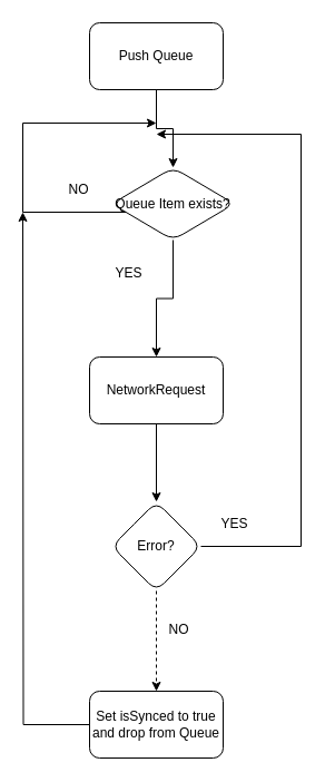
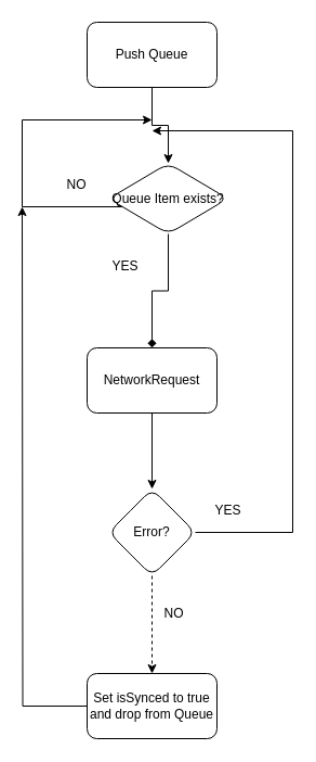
- <mxCell id="5" value="" style="edgeStyle=orthogonalEdgeStyle;rounded=0;orthogonalLoop=1;jettySize=auto;html=1;" edge="1" parent="1" source="6" target="9"><mxGeometry relative="1" as="geometry" /></mxCell>
+ <mxCell id="5" value="" style="edgeStyle=orthogonalEdgeStyle;rounded=0;orthogonalLoop=1;jettySize=auto;html=1;endArrow=diamond;" edge="1" parent="1" source="6" target="9"><mxGeometry relative="1" as="geometry" /></mxCell>
